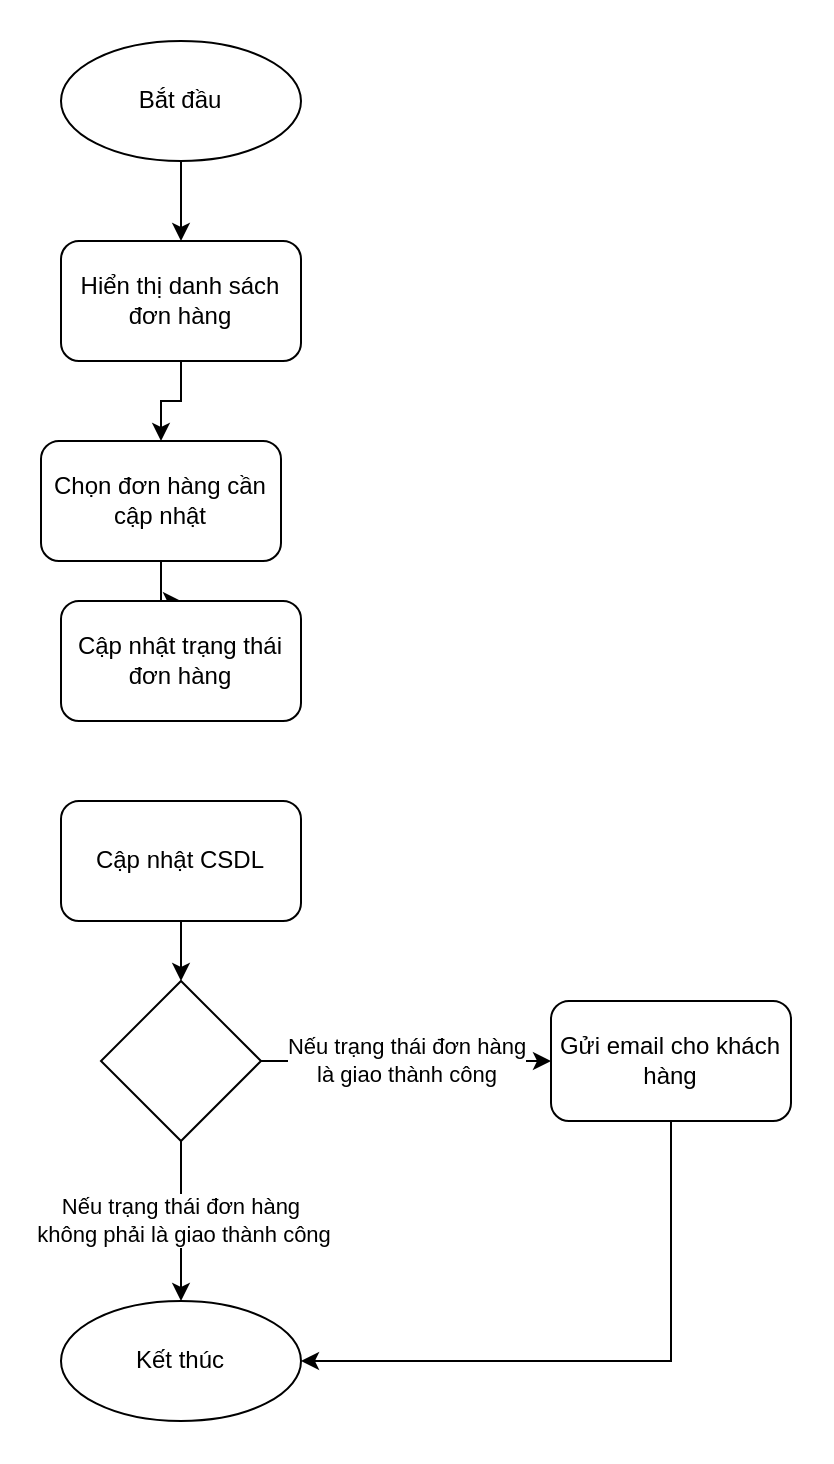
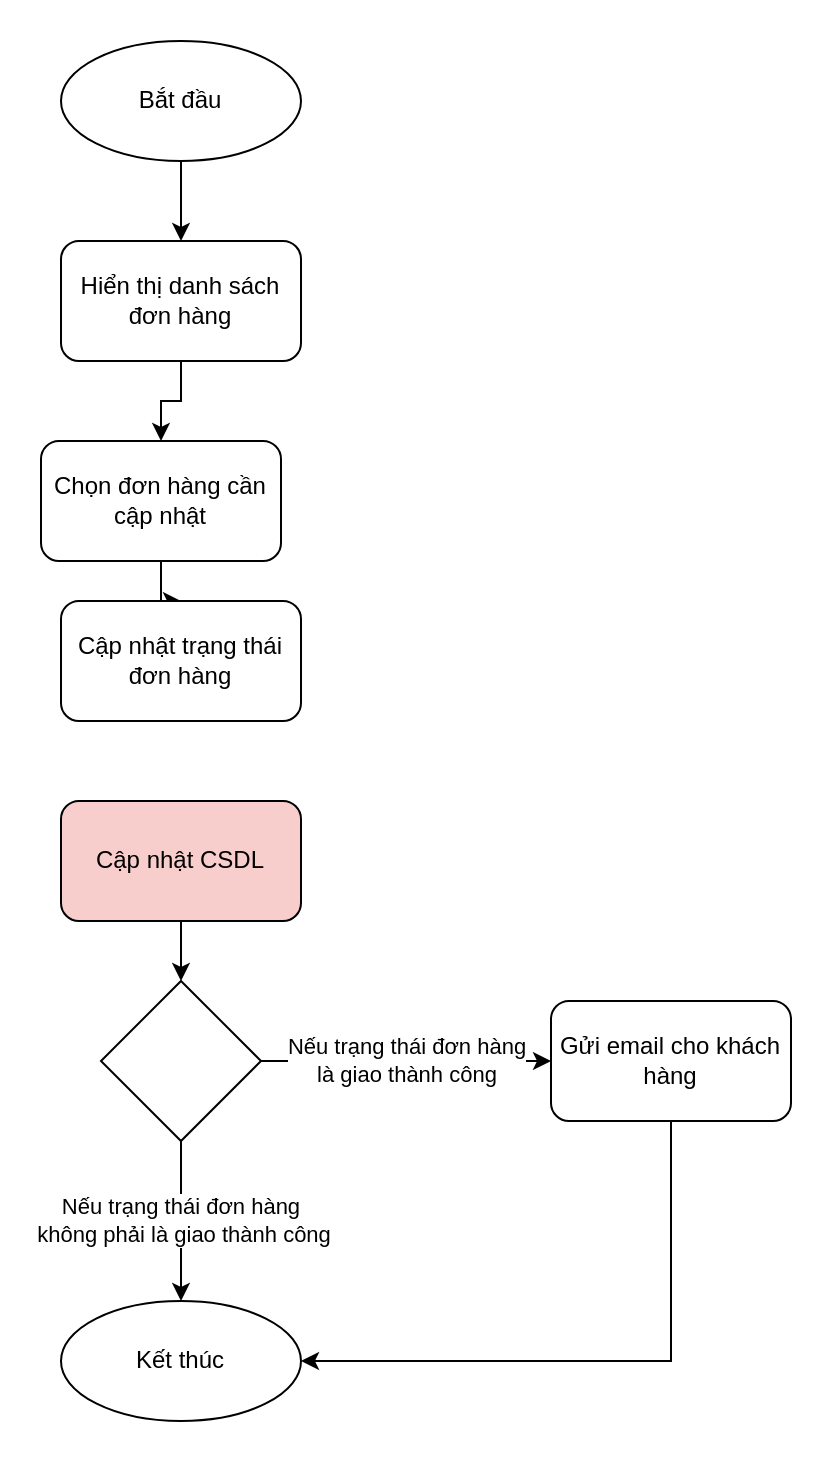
- <mxCell id="10" value="Cập nhật CSDL" style="rounded=1;whiteSpace=wrap;html=1;" vertex="1" parent="1"><mxGeometry x="30" y="400" width="120" height="60" as="geometry" /></mxCell>
+ <mxCell id="10" value="Cập nhật CSDL" style="rounded=1;whiteSpace=wrap;html=1;fillColor=#f8cecc;" vertex="1" parent="1"><mxGeometry x="30" y="400" width="120" height="60" as="geometry" /></mxCell>
